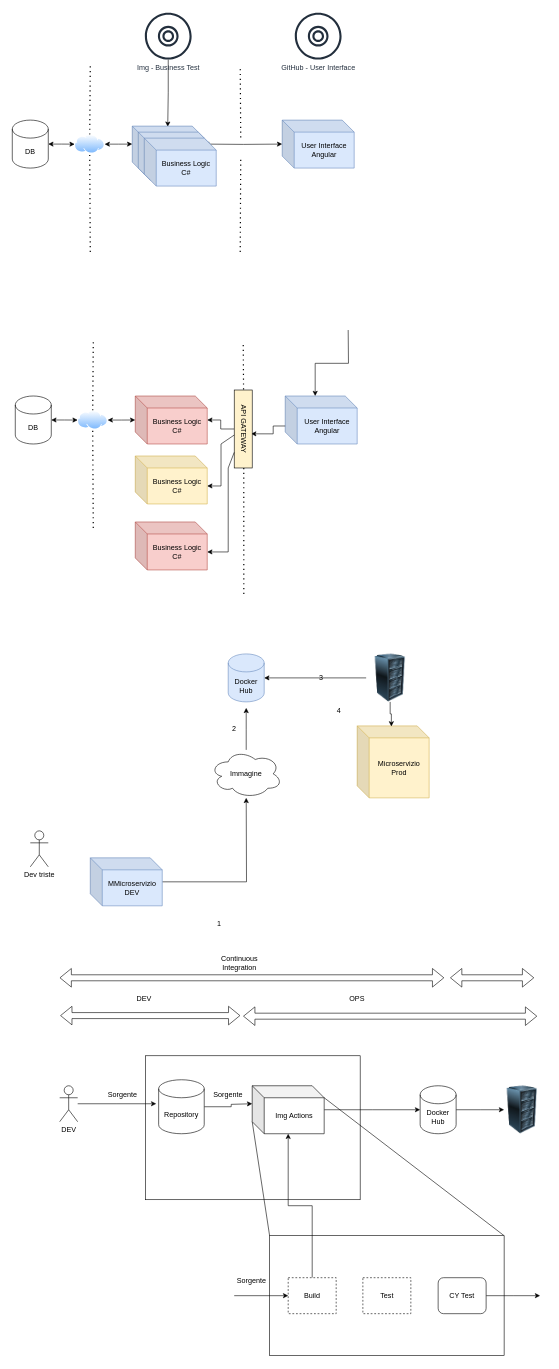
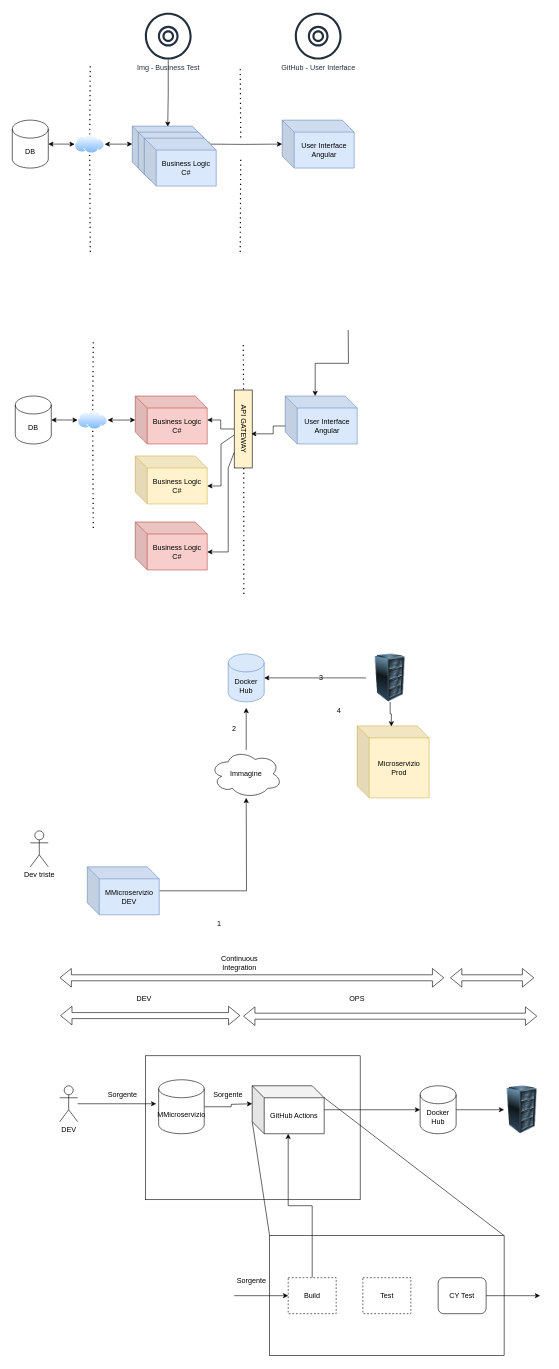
- <mxCell id="39" value="MMicroservizio DEV" style="shape=cube;whiteSpace=wrap;html=1;boundedLbl=1;backgroundOutline=1;darkOpacity=0.05;darkOpacity2=0.1;fillColor=#dae8fc;strokeColor=#6c8ebf;" parent="1" vertex="1"><mxGeometry x="150" y="1429" width="120" height="80" as="geometry" /></mxCell>
+ <mxCell id="39" value="MMicroservizio DEV" style="shape=cube;whiteSpace=wrap;html=1;boundedLbl=1;backgroundOutline=1;darkOpacity=0.05;darkOpacity2=0.1;fillColor=#dae8fc;strokeColor=#6c8ebf;" parent="1" vertex="1"><mxGeometry x="145" y="1444" width="120" height="80" as="geometry" /></mxCell>
- <mxCell id="54" value="Repository" style="shape=cylinder3;whiteSpace=wrap;html=1;boundedLbl=1;backgroundOutline=1;size=15;" parent="1" vertex="1"><mxGeometry x="264" y="1799" width="76" height="90" as="geometry" /></mxCell>
+ <mxCell id="54" value="MMicroservizio" style="shape=cylinder3;whiteSpace=wrap;html=1;boundedLbl=1;backgroundOutline=1;size=15;" parent="1" vertex="1"><mxGeometry x="264" y="1799" width="76" height="90" as="geometry" /></mxCell>
- <mxCell id="56" value="Img Actions" style="shape=cube;whiteSpace=wrap;html=1;boundedLbl=1;backgroundOutline=1;darkOpacity=0.05;darkOpacity2=0.1;" parent="1" vertex="1"><mxGeometry x="420" y="1809" width="120" height="80" as="geometry" /></mxCell>
+ <mxCell id="56" value="GitHub Actions" style="shape=cube;whiteSpace=wrap;html=1;boundedLbl=1;backgroundOutline=1;darkOpacity=0.05;darkOpacity2=0.1;" parent="1" vertex="1"><mxGeometry x="420" y="1809" width="120" height="80" as="geometry" /></mxCell>
